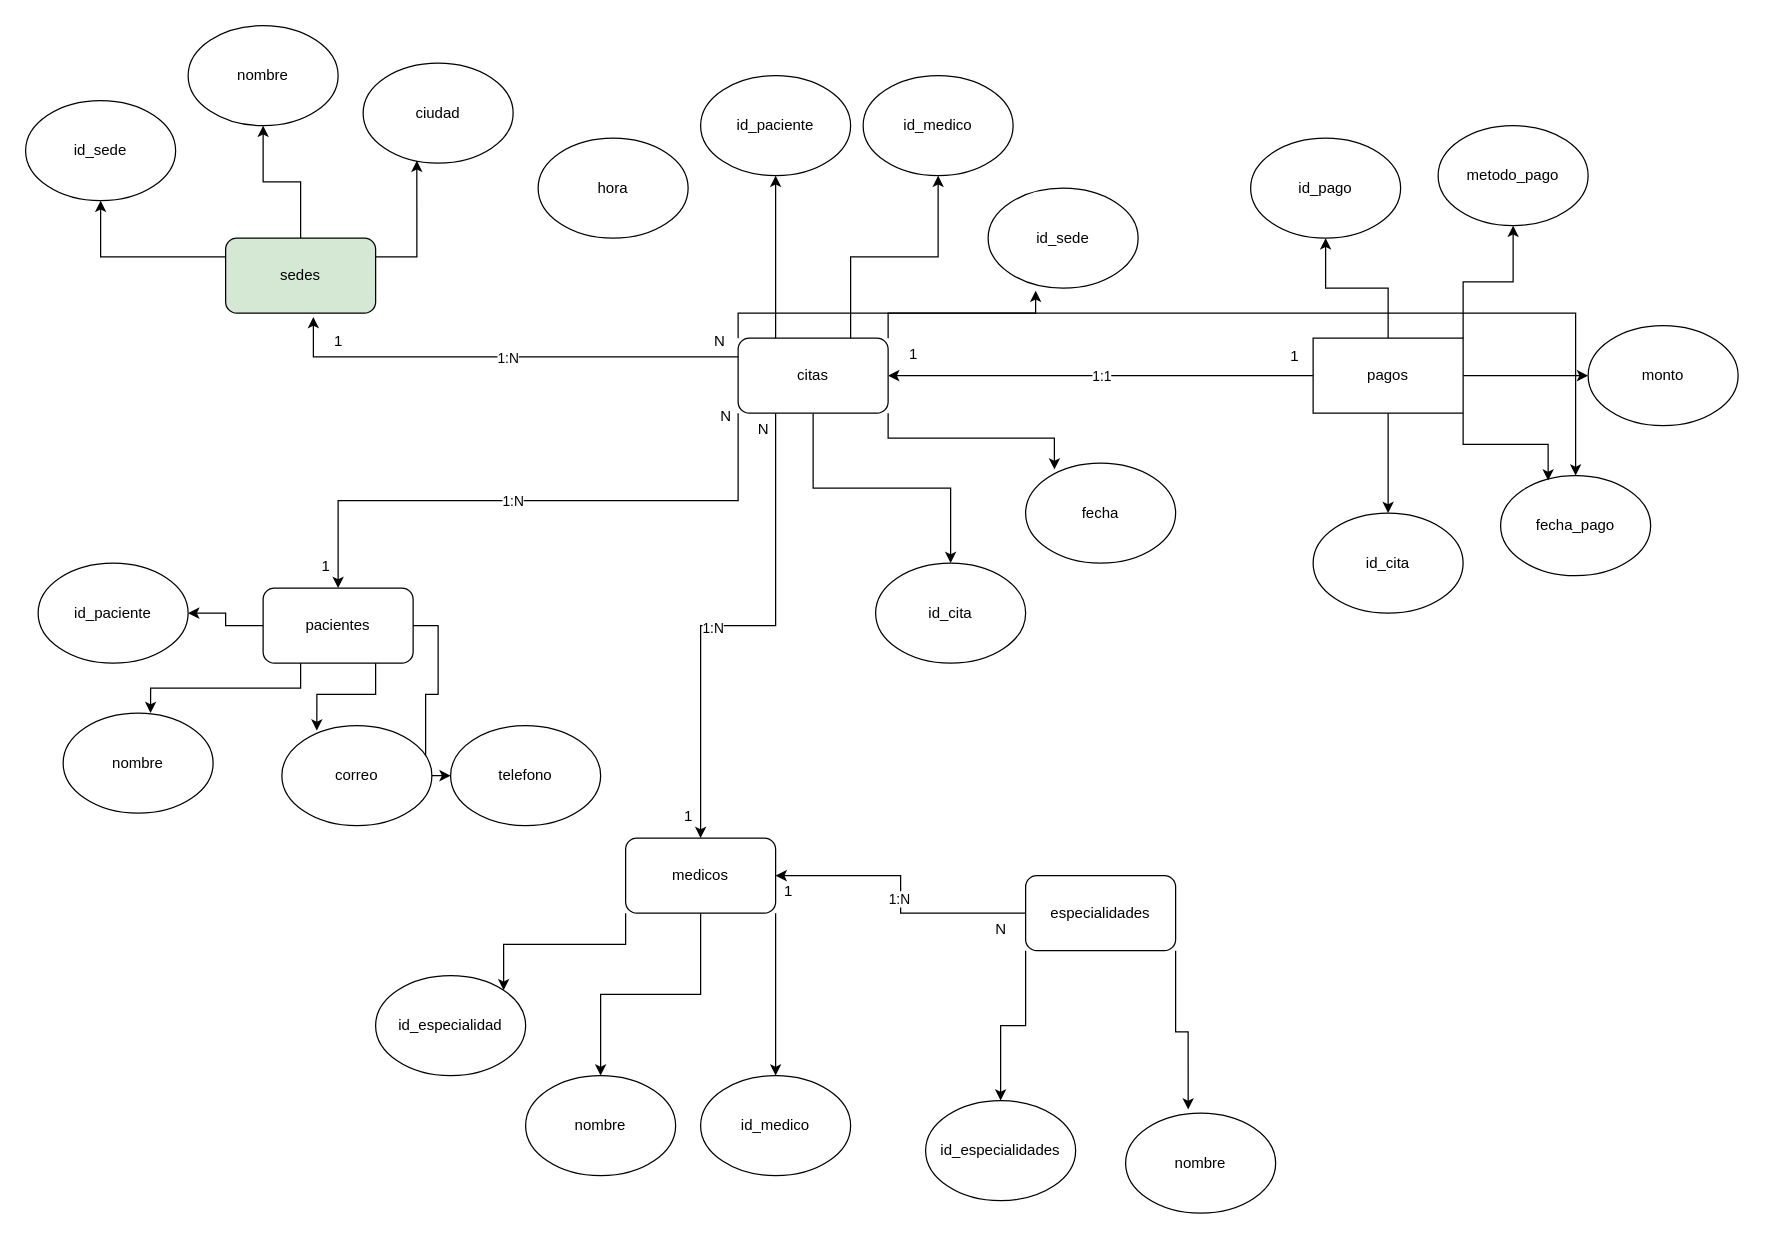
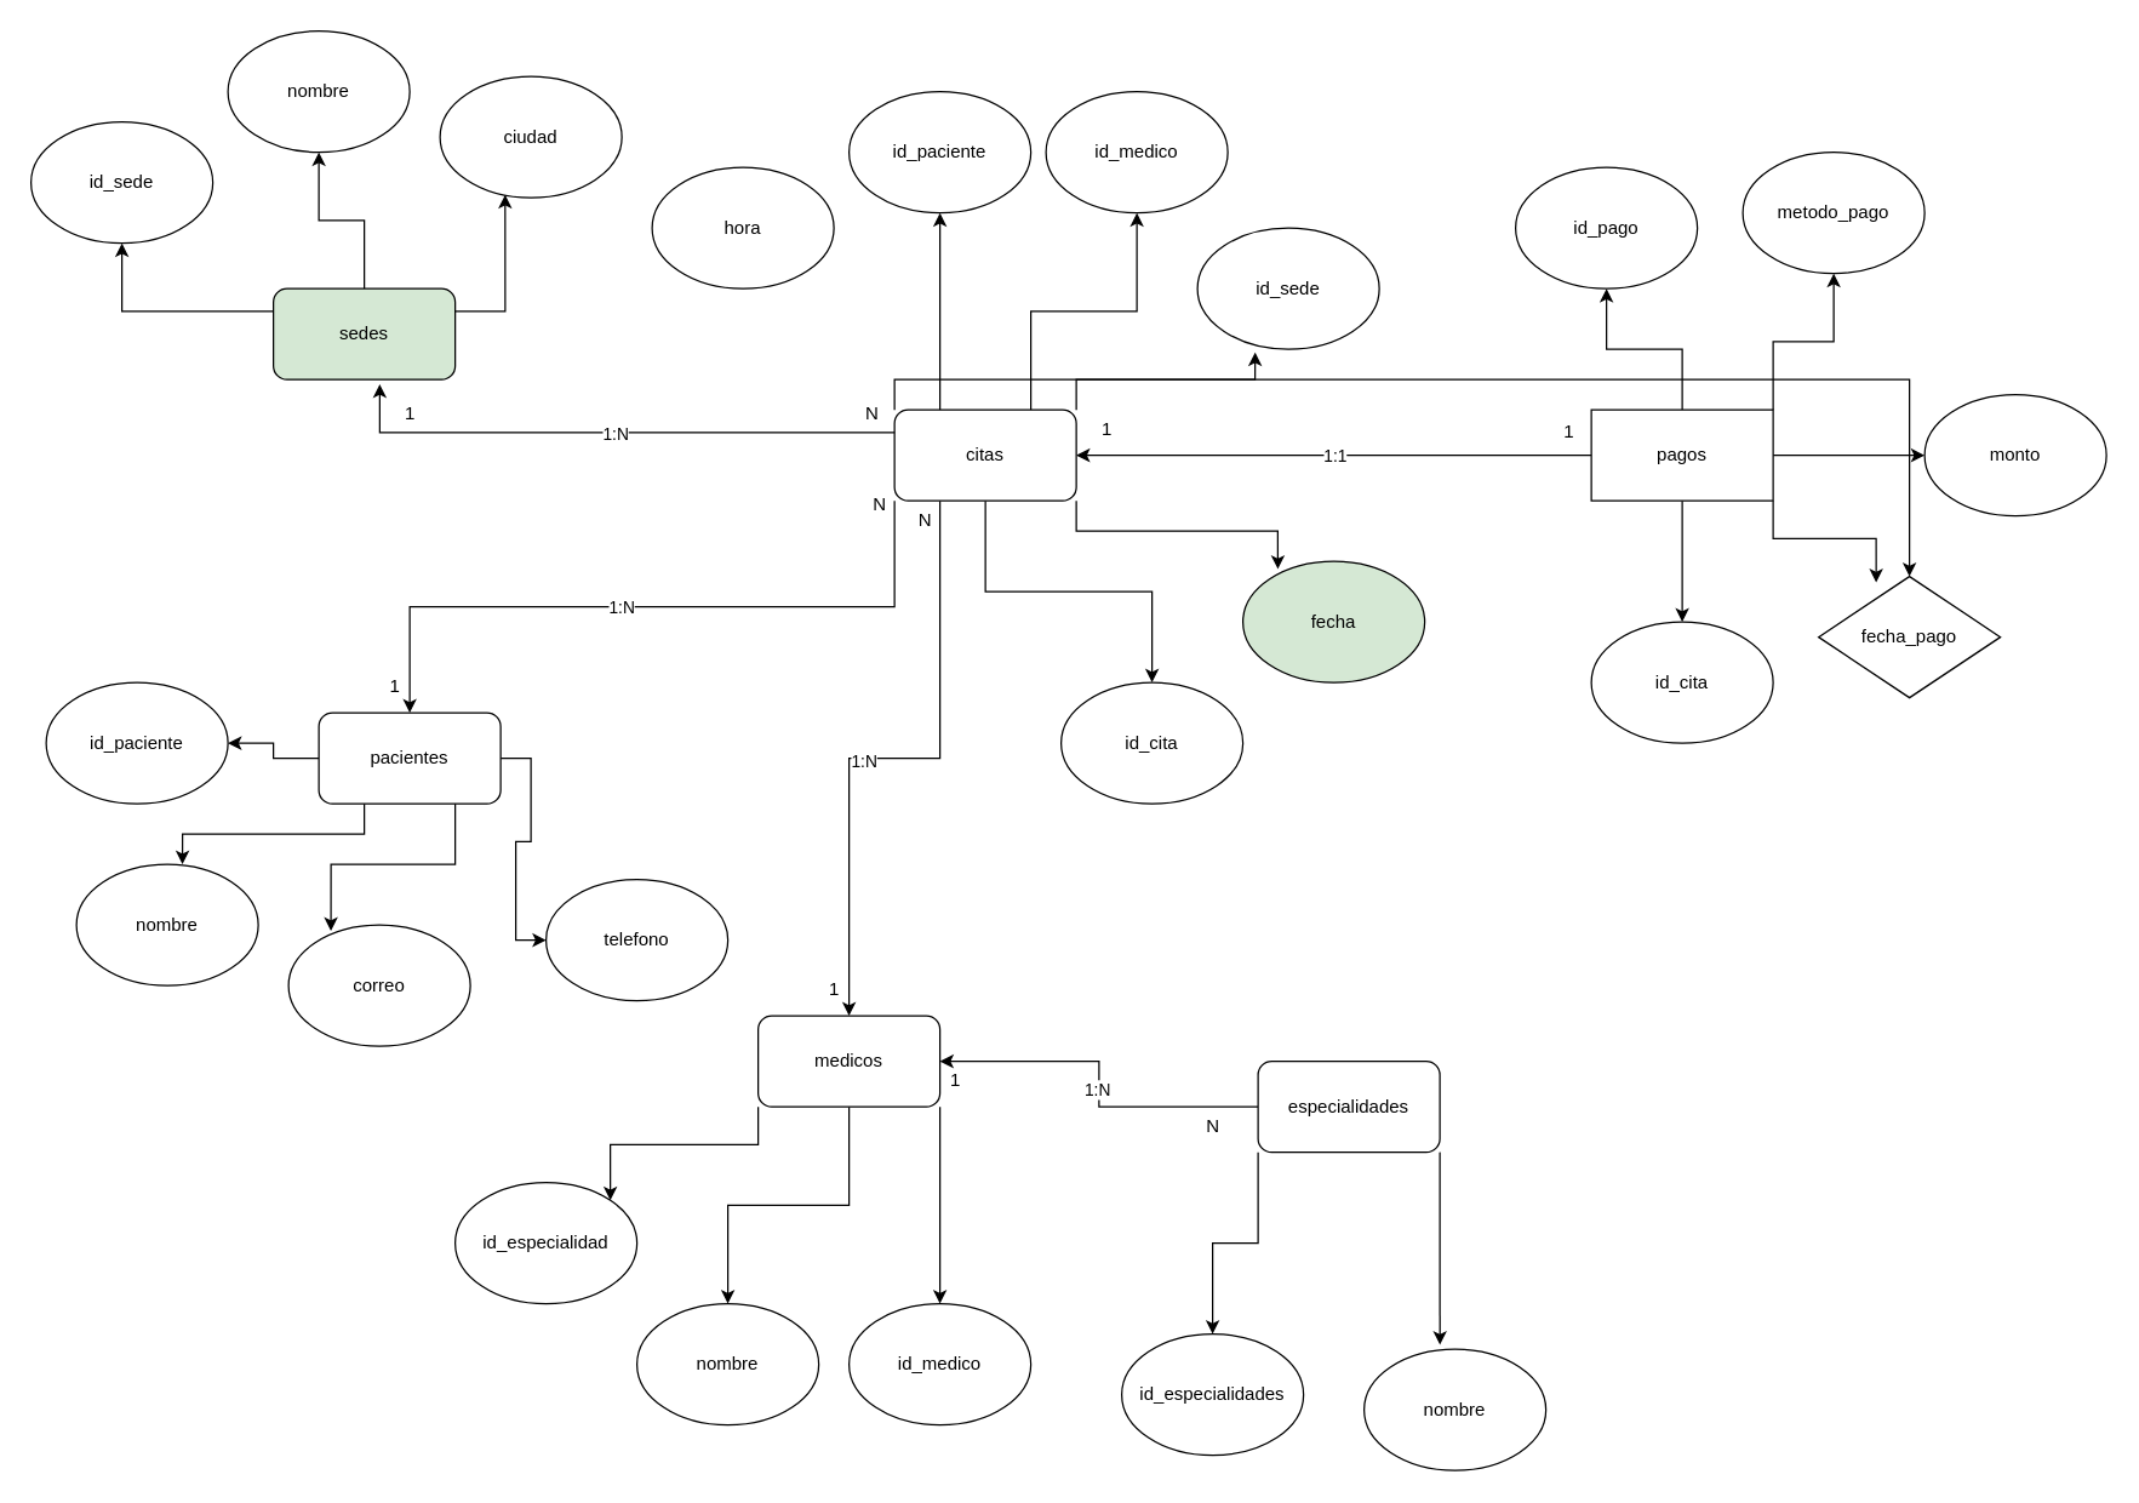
- <mxCell id="35" value="fecha" style="ellipse;whiteSpace=wrap;html=1;" vertex="1" parent="1"><mxGeometry x="820" y="370" width="120" height="80" as="geometry" /></mxCell>
+ <mxCell id="35" value="fecha" style="ellipse;whiteSpace=wrap;html=1;fillColor=#d5e8d4;" vertex="1" parent="1"><mxGeometry x="820" y="370" width="120" height="80" as="geometry" /></mxCell>
- <mxCell id="48" value="fecha_pago" style="ellipse;whiteSpace=wrap;html=1;" vertex="1" parent="1"><mxGeometry x="1200" y="380" width="120" height="80" as="geometry" /></mxCell>
+ <mxCell id="48" value="fecha_pago" style="rhombus;whiteSpace=wrap;html=1;" vertex="1" parent="1"><mxGeometry x="1200" y="380" width="120" height="80" as="geometry" /></mxCell>
- <mxCell id="56" value="correo" style="ellipse;whiteSpace=wrap;html=1;" vertex="1" parent="1"><mxGeometry x="225" y="580" width="120" height="80" as="geometry" /></mxCell>
+ <mxCell id="56" value="correo" style="ellipse;whiteSpace=wrap;html=1;" vertex="1" parent="1"><mxGeometry x="190" y="610" width="120" height="80" as="geometry" /></mxCell>
- <mxCell id="30" value="especialidades" style="rounded=1;whiteSpace=wrap;html=1;" vertex="1" parent="1"><mxGeometry x="820" y="700" width="120" height="60" as="geometry" /></mxCell>
+ <mxCell id="30" value="especialidades" style="rounded=1;whiteSpace=wrap;html=1;" vertex="1" parent="1"><mxGeometry x="830" y="700" width="120" height="60" as="geometry" /></mxCell>
